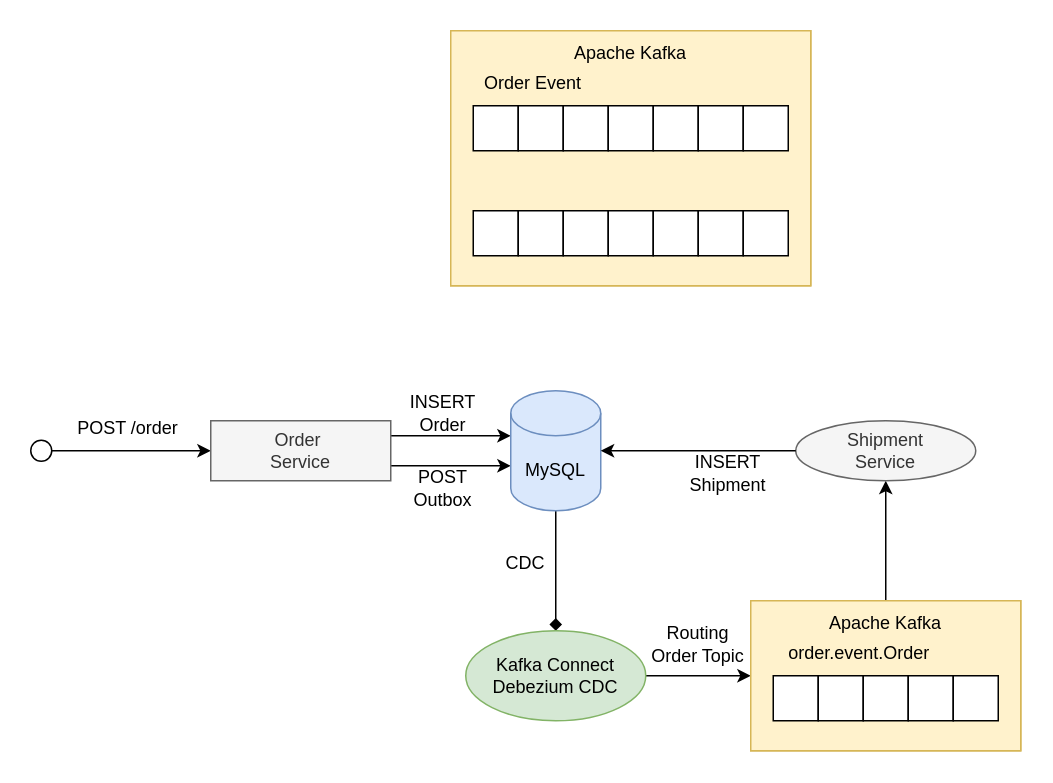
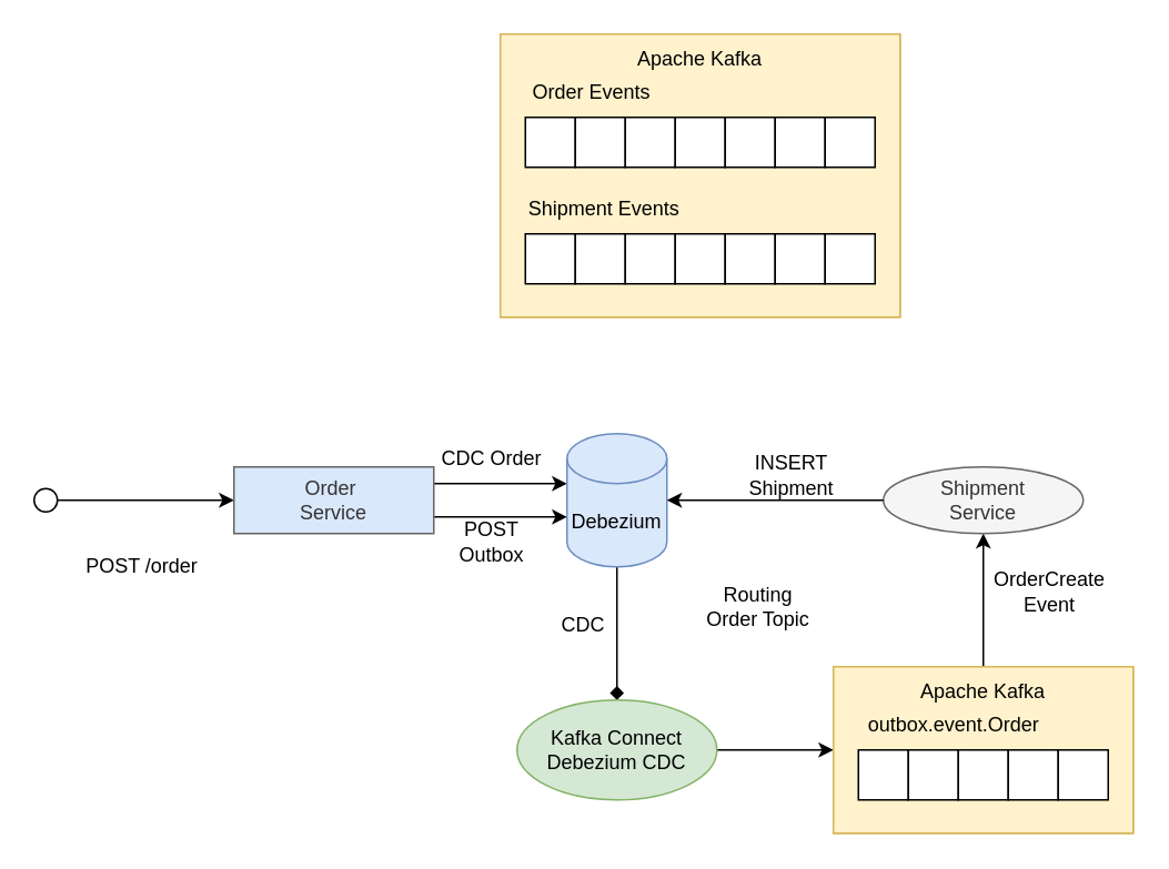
- <mxCell id="23" value="Order Event" style="text;html=1;align=center;verticalAlign=middle;whiteSpace=wrap;rounded=0;" parent="12" vertex="1"><mxGeometry x="15" y="20" width="80" height="30" as="geometry" /></mxCell>
+ <mxCell id="23" value="Order Events" style="text;html=1;align=center;verticalAlign=middle;whiteSpace=wrap;rounded=0;" parent="12" vertex="1"><mxGeometry x="15" y="20" width="80" height="30" as="geometry" /></mxCell>
+ <mxCell id="32" value="Shipment Events" style="text;html=1;align=center;verticalAlign=middle;whiteSpace=wrap;rounded=0;" parent="12" vertex="1"><mxGeometry x="15" y="90" width="95" height="30" as="geometry" /></mxCell>
- <mxCell id="45" value="INSERT Order" style="text;html=1;align=center;verticalAlign=middle;whiteSpace=wrap;rounded=0;" parent="1" vertex="1"><mxGeometry x="260" y="260" width="70" height="30" as="geometry" /></mxCell>
+ <mxCell id="45" value="CDC Order" style="text;html=1;align=center;verticalAlign=middle;whiteSpace=wrap;rounded=0;" parent="1" vertex="1"><mxGeometry x="260" y="260" width="70" height="30" as="geometry" /></mxCell>
- <mxCell id="44" value="POST /order" style="text;html=1;align=center;verticalAlign=middle;whiteSpace=wrap;rounded=0;" parent="1" vertex="1"><mxGeometry x="50" y="270" width="70" height="30" as="geometry" /></mxCell>
+ <mxCell id="44" value="POST /order" style="text;html=1;align=center;verticalAlign=middle;whiteSpace=wrap;rounded=0;" parent="1" vertex="1"><mxGeometry x="50" y="325" width="70" height="30" as="geometry" /></mxCell>
- <mxCell id="6" value="Order&amp;nbsp;&lt;div&gt;Service&lt;/div&gt;" style="rounded=0;whiteSpace=wrap;html=1;fillColor=#f5f5f5;fontColor=#333333;strokeColor=#666666;" parent="1" vertex="1"><mxGeometry x="140" y="280" width="120" height="40" as="geometry" /></mxCell>
+ <mxCell id="6" value="Order&amp;nbsp;&lt;div&gt;Service&lt;/div&gt;" style="rounded=0;whiteSpace=wrap;html=1;fillColor=#dae8fc;fontColor=#333333;strokeColor=#666666;" parent="1" vertex="1"><mxGeometry x="140" y="280" width="120" height="40" as="geometry" /></mxCell>
- <mxCell id="8" value="MySQL" style="shape=cylinder3;whiteSpace=wrap;html=1;boundedLbl=1;backgroundOutline=1;size=15;fillColor=#dae8fc;strokeColor=#6c8ebf;" parent="1" vertex="1"><mxGeometry x="340" y="260" width="60" height="80" as="geometry" /></mxCell>
+ <mxCell id="8" value="Debezium" style="shape=cylinder3;whiteSpace=wrap;html=1;boundedLbl=1;backgroundOutline=1;size=15;fillColor=#dae8fc;strokeColor=#6c8ebf;" parent="1" vertex="1"><mxGeometry x="340" y="260" width="60" height="80" as="geometry" /></mxCell>
- <mxCell id="50" value="INSERT&lt;div&gt;Shipment&lt;/div&gt;" style="text;html=1;align=center;verticalAlign=middle;whiteSpace=wrap;rounded=0;" parent="1" vertex="1"><mxGeometry x="450" y="300" width="70" height="30" as="geometry" /></mxCell>
+ <mxCell id="50" value="INSERT&lt;div&gt;Shipment&lt;/div&gt;" style="text;html=1;align=center;verticalAlign=middle;whiteSpace=wrap;rounded=0;" parent="1" vertex="1"><mxGeometry x="440" y="270" width="70" height="30" as="geometry" /></mxCell>
+ <mxCell id="49" value="OrderCreate&lt;div&gt;Event&lt;/div&gt;" style="text;html=1;align=center;verticalAlign=middle;whiteSpace=wrap;rounded=0;" parent="1" vertex="1"><mxGeometry x="595" y="340" width="70" height="30" as="geometry" /></mxCell>
- <mxCell id="48" value="Routing Order Topic" style="text;html=1;align=center;verticalAlign=middle;whiteSpace=wrap;rounded=0;" parent="1" vertex="1"><mxGeometry x="430" y="414" width="70" height="30" as="geometry" /></mxCell>
+ <mxCell id="48" value="Routing Order Topic" style="text;html=1;align=center;verticalAlign=middle;whiteSpace=wrap;rounded=0;" parent="1" vertex="1"><mxGeometry x="420" y="349" width="70" height="30" as="geometry" /></mxCell>
- <mxCell id="36" value="order.event.Order" style="text;html=1;align=center;verticalAlign=middle;whiteSpace=wrap;rounded=0;container=0;" parent="1" vertex="1"><mxGeometry x="515" y="420" width="115" height="30" as="geometry" /></mxCell>
+ <mxCell id="36" value="outbox.event.Order" style="text;html=1;align=center;verticalAlign=middle;whiteSpace=wrap;rounded=0;container=0;" parent="1" vertex="1"><mxGeometry x="515" y="420" width="115" height="30" as="geometry" /></mxCell>
